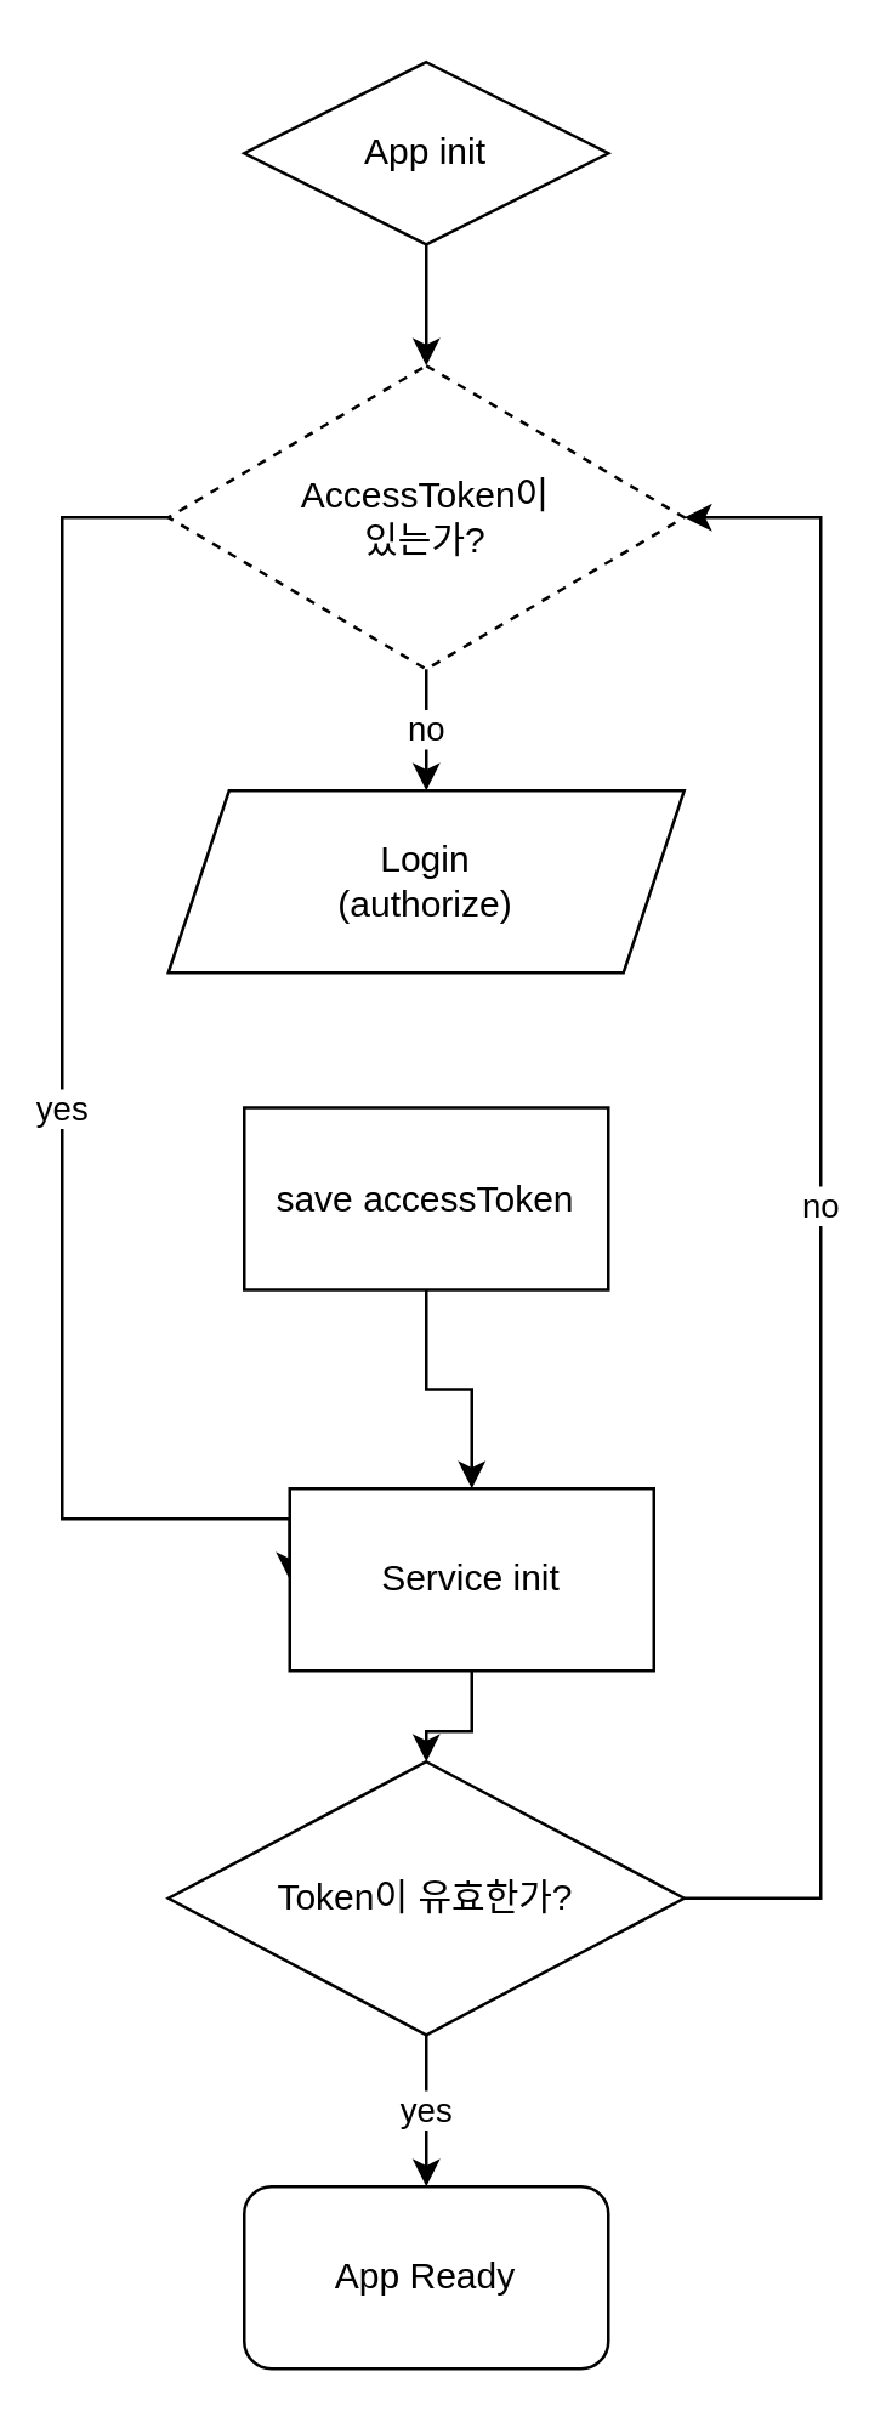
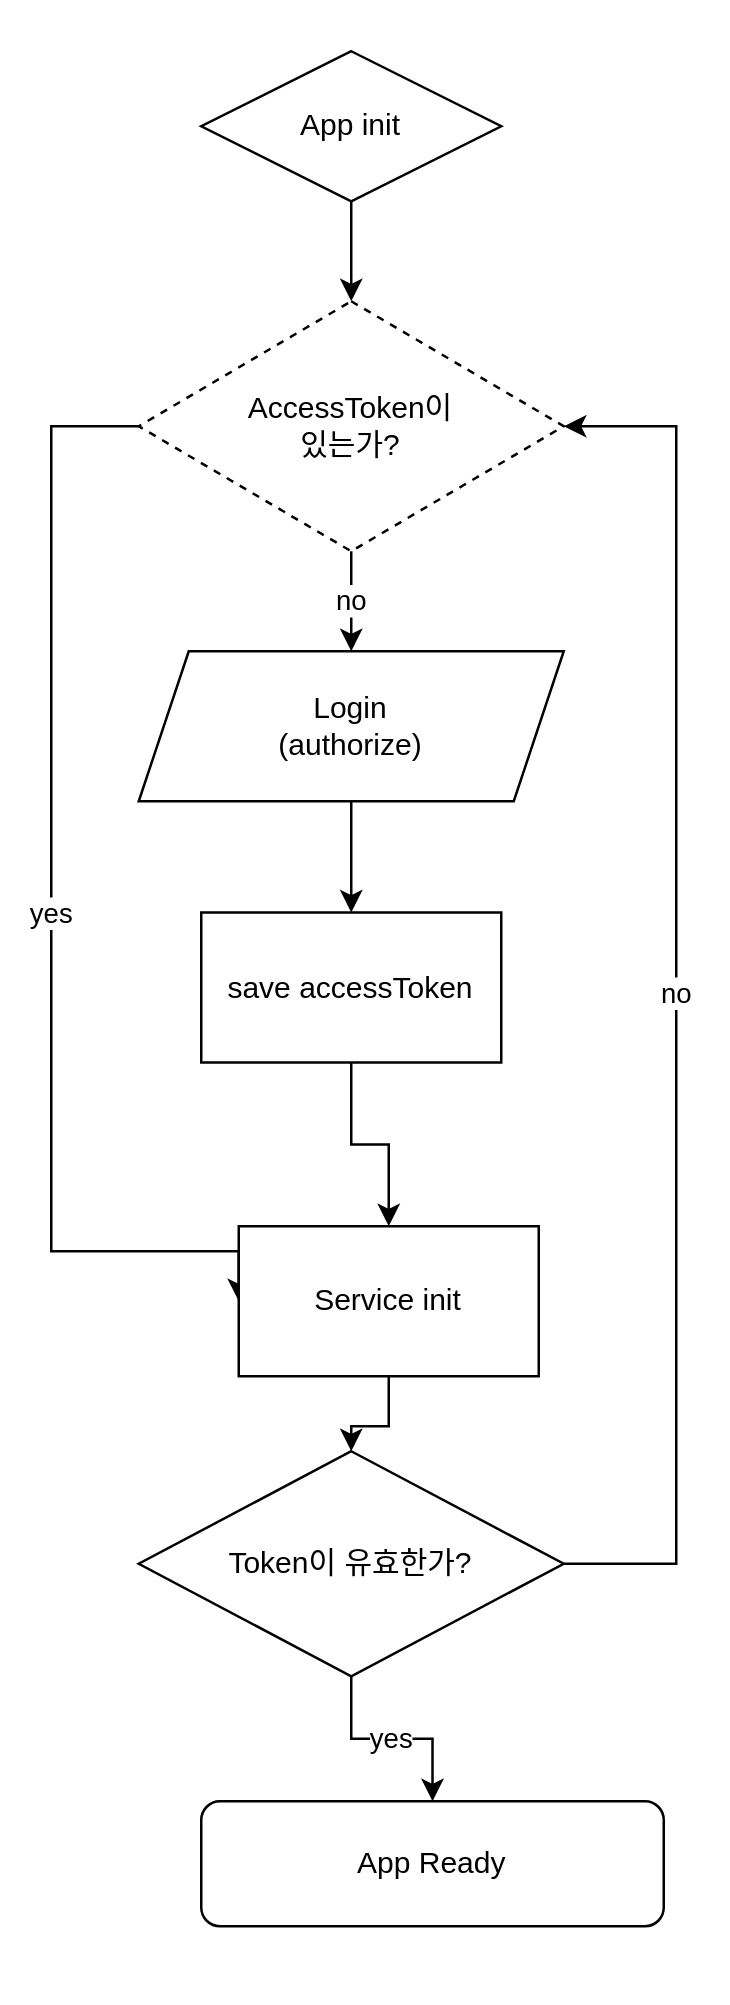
+ <mxCell id="10" style="edgeStyle=orthogonalEdgeStyle;rounded=0;orthogonalLoop=1;jettySize=auto;html=1;entryX=0.5;entryY=0;entryDx=0;entryDy=0;" edge="1" parent="1" source="11" target="13"><mxGeometry relative="1" as="geometry" /></mxCell>
- <mxCell id="16" value="App Ready" style="rounded=1;whiteSpace=wrap;html=1;" vertex="1" parent="1"><mxGeometry x="80" y="720" width="120" height="60" as="geometry" /></mxCell>
+ <mxCell id="16" value="App Ready" style="rounded=1;whiteSpace=wrap;html=1;" vertex="1" parent="1"><mxGeometry x="80" y="720" width="185" height="50" as="geometry" /></mxCell>
